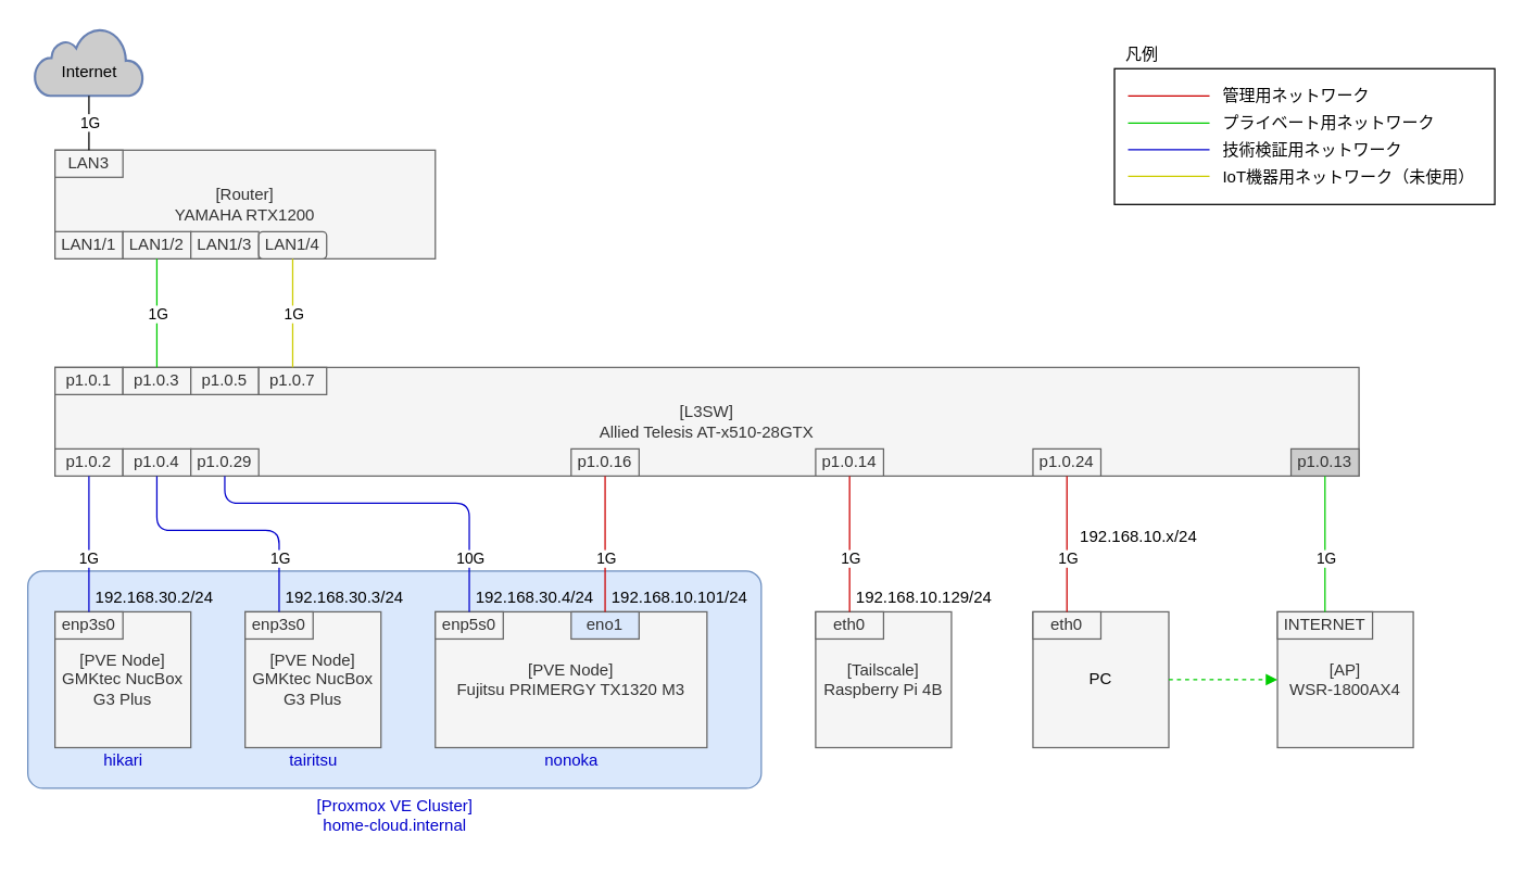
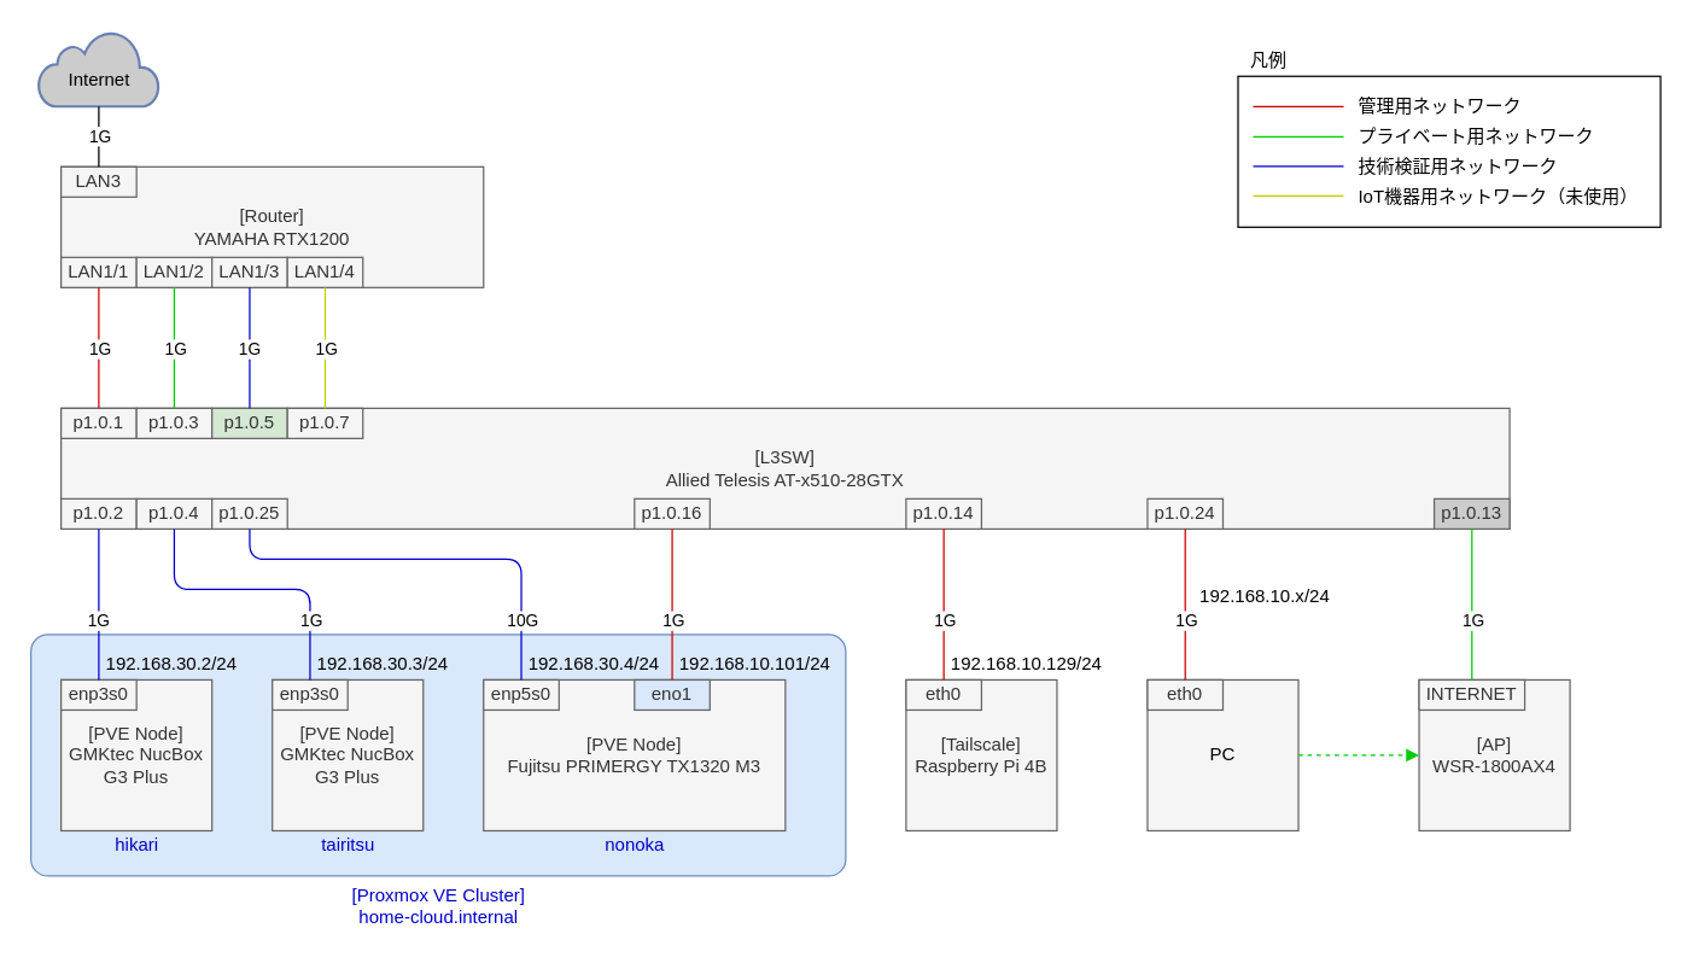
- <mxCell id="12" value="LAN1/4" style="whiteSpace=wrap;html=1;fillColor=#f5f5f5;strokeColor=#666666;fontColor=#333333;rounded=1;" vertex="1" parent="1"><mxGeometry x="190" y="170" width="50" height="20" as="geometry" /></mxCell>
+ <mxCell id="12" value="LAN1/4" style="rounded=0;whiteSpace=wrap;html=1;fillColor=#f5f5f5;strokeColor=#666666;fontColor=#333333;" vertex="1" parent="1"><mxGeometry x="190" y="170" width="50" height="20" as="geometry" /></mxCell>
+ <mxCell id="17" value="" style="endArrow=none;html=1;rounded=0;entryX=0.5;entryY=1;entryDx=0;entryDy=0;exitX=0.5;exitY=0;exitDx=0;exitDy=0;strokeColor=#CC0000;" edge="1" parent="1" source="13" target="9"><mxGeometry width="50" height="50" relative="1" as="geometry"><mxPoint x="200" y="240" as="sourcePoint" /><mxPoint x="250" y="190" as="targetPoint" /></mxGeometry></mxCell>
+ <mxCell id="18" value="1G" style="edgeLabel;html=1;align=center;verticalAlign=middle;resizable=0;points=[];" vertex="1" connectable="0" parent="17"><mxGeometry x="0.001" relative="1" as="geometry"><mxPoint as="offset" /></mxGeometry></mxCell>
+ <mxCell id="21" value="" style="endArrow=none;html=1;rounded=0;entryX=0.5;entryY=1;entryDx=0;entryDy=0;exitX=0.5;exitY=0;exitDx=0;exitDy=0;strokeColor=#0000CC;" edge="1" parent="1" source="15" target="11"><mxGeometry width="50" height="50" relative="1" as="geometry"><mxPoint x="200" y="240" as="sourcePoint" /><mxPoint x="250" y="190" as="targetPoint" /></mxGeometry></mxCell>
+ <mxCell id="22" value="1G" style="edgeLabel;html=1;align=center;verticalAlign=middle;resizable=0;points=[];" vertex="1" connectable="0" parent="21"><mxGeometry x="0.006" y="1" relative="1" as="geometry"><mxPoint as="offset" /></mxGeometry></mxCell>
- <mxCell id="15" value="p1.0.5" style="rounded=0;whiteSpace=wrap;html=1;fillColor=#f5f5f5;strokeColor=#666666;fontColor=#333333;" vertex="1" parent="1"><mxGeometry x="140" y="270" width="50" height="20" as="geometry" /></mxCell>
+ <mxCell id="15" value="p1.0.5" style="rounded=0;whiteSpace=wrap;html=1;fillColor=#d5e8d4;strokeColor=#666666;fontColor=#333333;" vertex="1" parent="1"><mxGeometry x="140" y="270" width="50" height="20" as="geometry" /></mxCell>
- <mxCell id="31" value="p1.0.29" style="rounded=0;whiteSpace=wrap;html=1;fillColor=#f5f5f5;strokeColor=#666666;fontColor=#333333;" vertex="1" parent="1"><mxGeometry x="140" y="330" width="50" height="20" as="geometry" /></mxCell>
+ <mxCell id="31" value="p1.0.25" style="rounded=0;whiteSpace=wrap;html=1;fillColor=#f5f5f5;strokeColor=#666666;fontColor=#333333;" vertex="1" parent="1"><mxGeometry x="140" y="330" width="50" height="20" as="geometry" /></mxCell>
